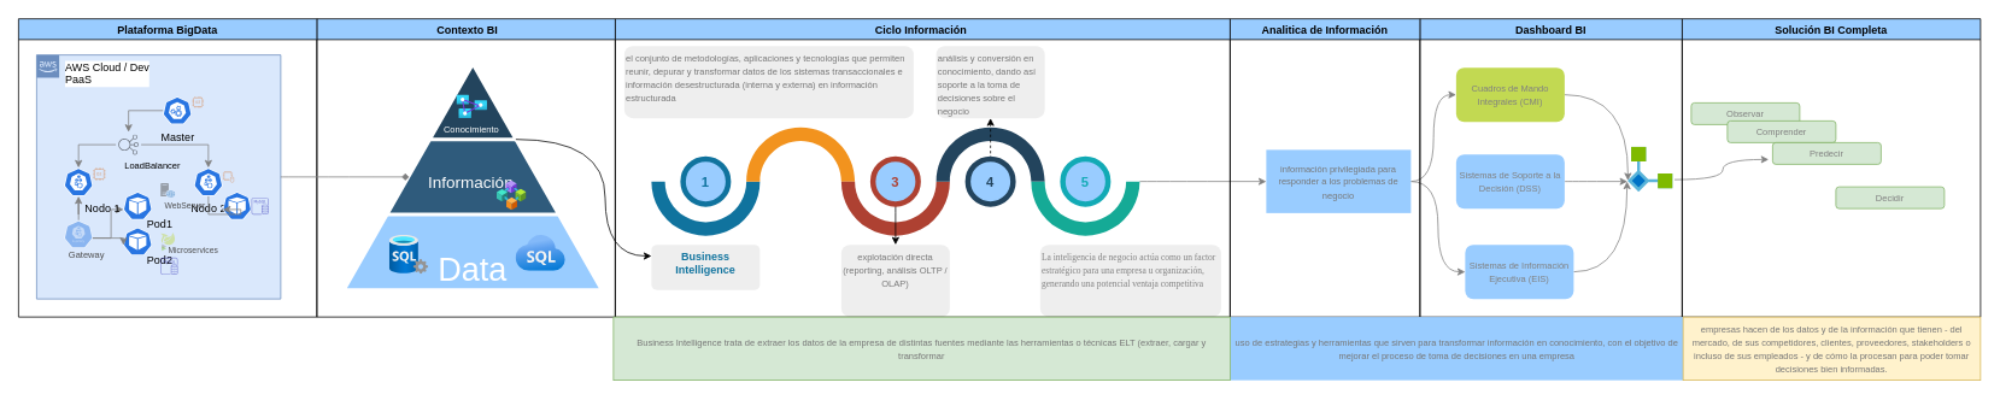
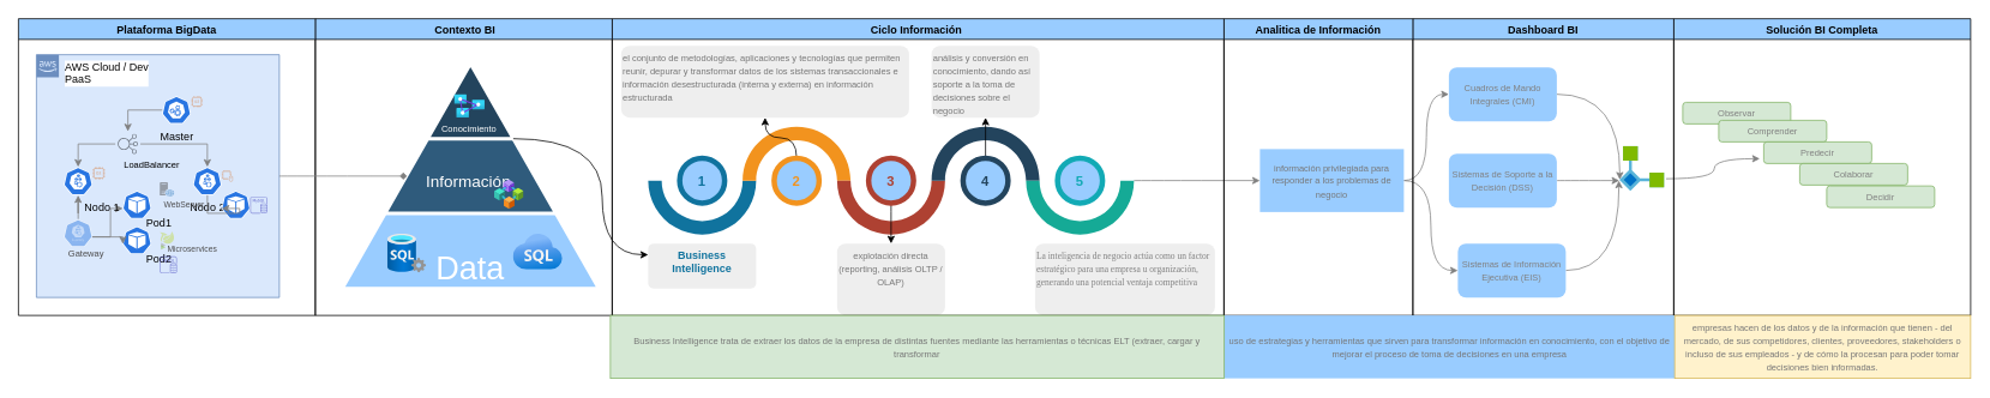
- <mxCell id="34" value="&lt;font color=&quot;#808080&quot;&gt;&lt;span style=&quot;font-size: 10px&quot;&gt;Cuadros de Mando Integrales (CMI)&lt;/span&gt;&lt;/font&gt;" style="rounded=1;whiteSpace=wrap;html=1;fillColor=#c2d952;strokeColor=none;" vertex="1" parent="1"><mxGeometry x="1610" y="74" width="120" height="60" as="geometry" /></mxCell>
+ <mxCell id="34" value="&lt;font color=&quot;#808080&quot;&gt;&lt;span style=&quot;font-size: 10px&quot;&gt;Cuadros de Mando Integrales (CMI)&lt;/span&gt;&lt;/font&gt;" style="rounded=1;whiteSpace=wrap;html=1;fillColor=#99CCFF;strokeColor=none;" vertex="1" parent="1"><mxGeometry x="1610" y="74" width="120" height="60" as="geometry" /></mxCell>
+ <mxCell id="17" style="edgeStyle=orthogonalEdgeStyle;rounded=0;orthogonalLoop=1;jettySize=auto;html=1;curved=1;" edge="1" parent="1" source="18" target="25"><mxGeometry relative="1" as="geometry" /></mxCell>
- <mxCell id="21" style="edgeStyle=orthogonalEdgeStyle;rounded=0;orthogonalLoop=1;jettySize=auto;html=1;entryX=0.5;entryY=1;entryDx=0;entryDy=0;dashed=1;" edge="1" parent="1" source="22" target="27"><mxGeometry relative="1" as="geometry" /></mxCell>
+ <mxCell id="21" style="edgeStyle=orthogonalEdgeStyle;rounded=0;orthogonalLoop=1;jettySize=auto;html=1;entryX=0.5;entryY=1;entryDx=0;entryDy=0;" edge="1" parent="1" source="22" target="27"><mxGeometry relative="1" as="geometry" /></mxCell>
+ <mxCell id="43" value="&lt;font color=&quot;#808080&quot;&gt;&lt;span style=&quot;font-size: 10px&quot;&gt;Colaborar&lt;/span&gt;&lt;/font&gt;" style="rounded=1;whiteSpace=wrap;html=1;fillColor=#d5e8d4;strokeColor=#82b366;" vertex="1" parent="1"><mxGeometry x="2000" y="181" width="120" height="24" as="geometry" /></mxCell>
+ <mxCell id="18" value="2" style="shape=ellipse;strokeWidth=6;strokeColor=#F2931E;fontSize=15;html=0;fontStyle=1;fontColor=#F2931E;fillColor=#99CCFF;" vertex="1" parent="1"><mxGeometry x="860" y="175" width="50" height="50" as="geometry" /></mxCell>
